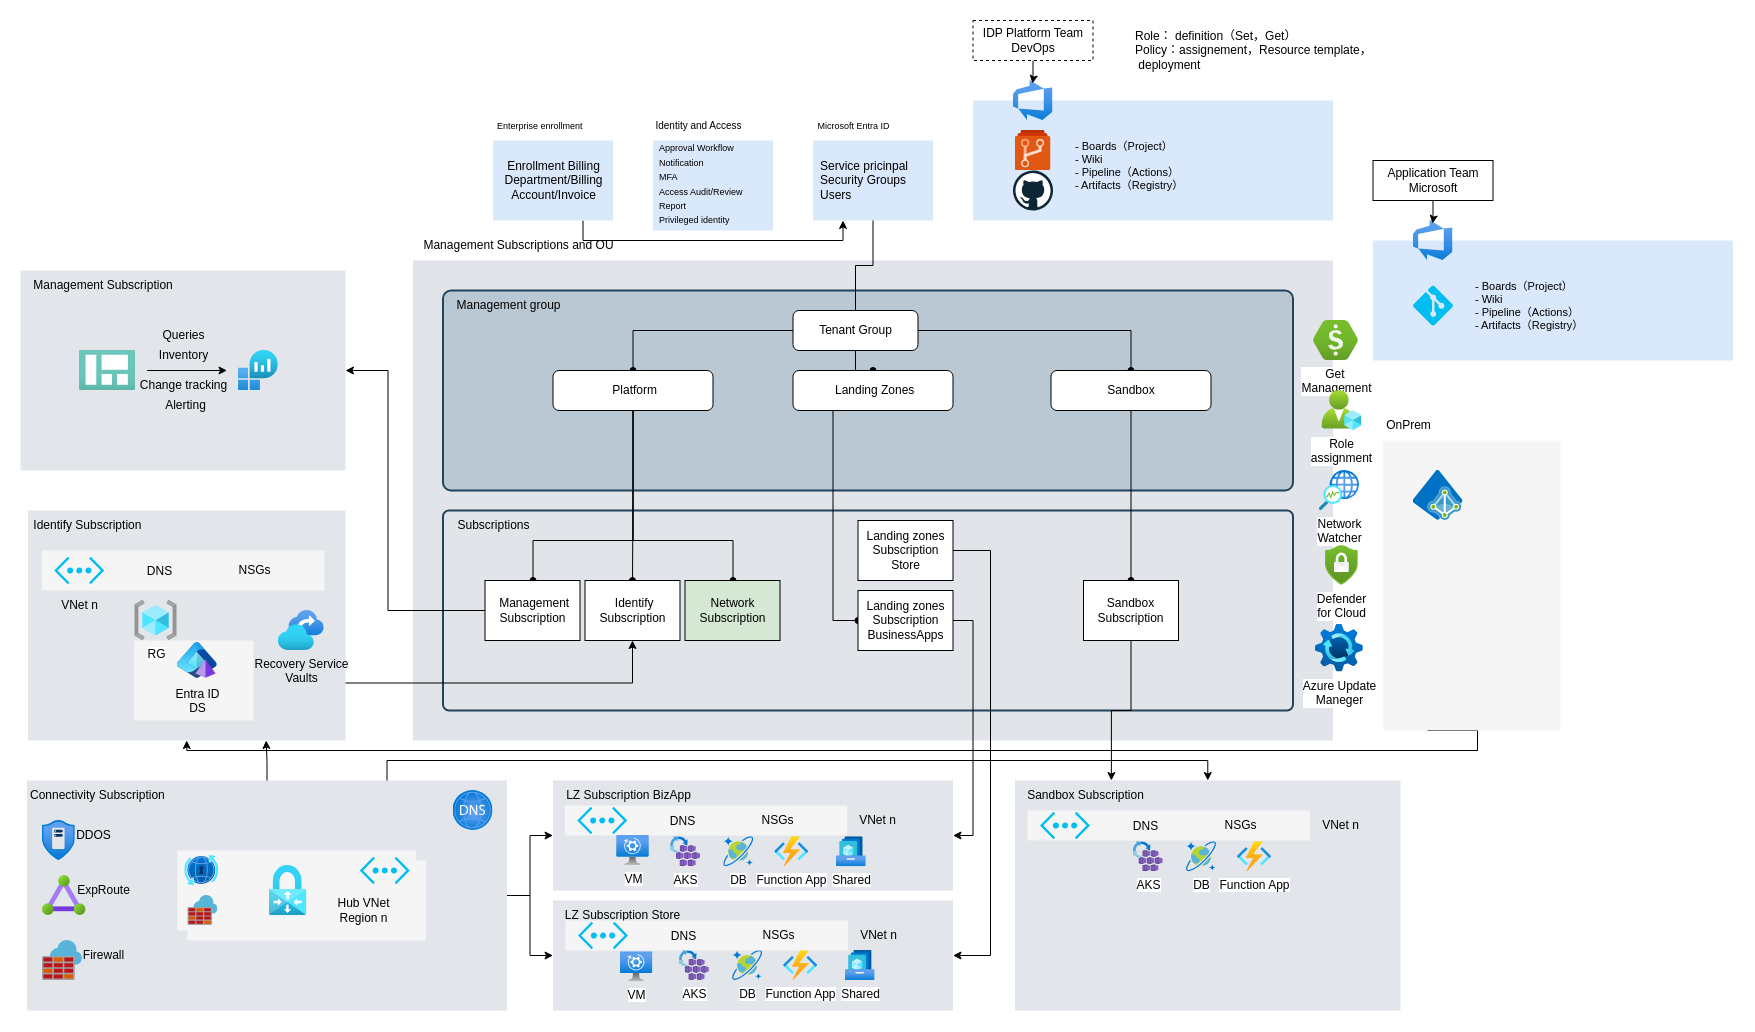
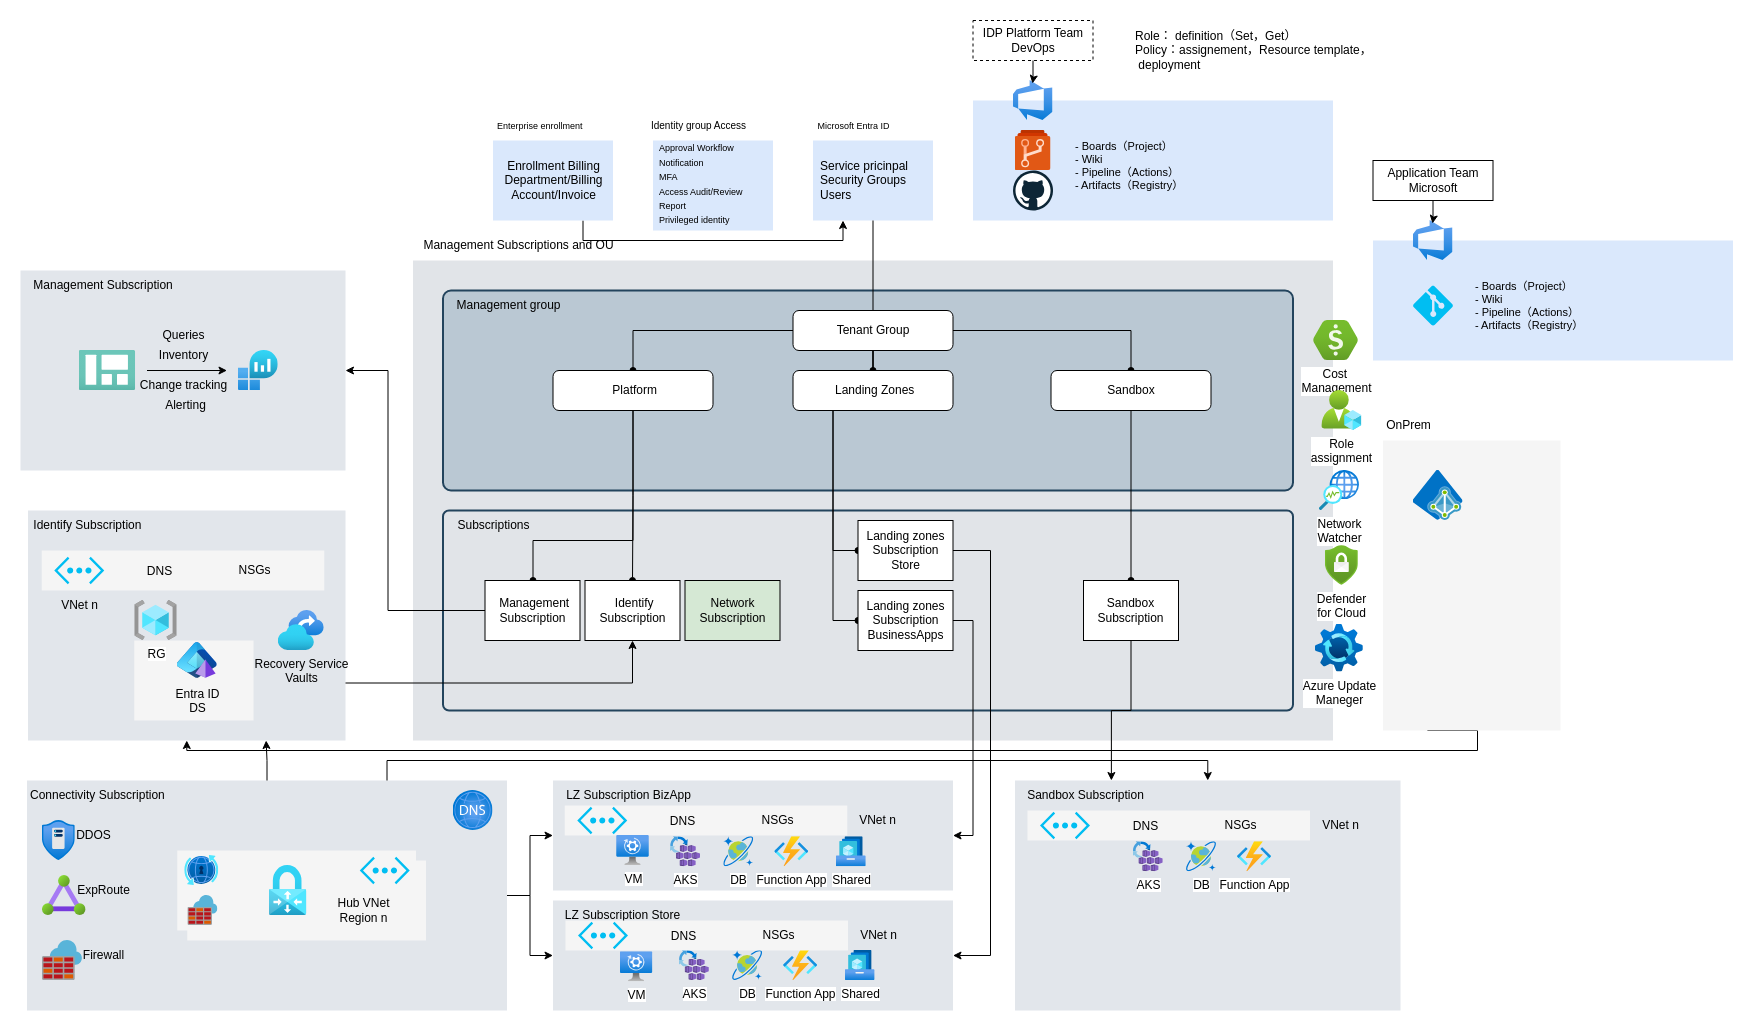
- <mxCell id="27" value="&lt;font style=&quot;font-size: 10px;&quot;&gt;Identity and Access&lt;/font&gt;" style="text;html=1;align=center;verticalAlign=middle;resizable=0;points=[];autosize=1;strokeColor=none;fillColor=none;" parent="1" vertex="1"><mxGeometry x="642.5" y="110" width="110" height="30" as="geometry" /></mxCell>
+ <mxCell id="27" value="&lt;font style=&quot;font-size: 10px;&quot;&gt;Identity group Access&lt;/font&gt;" style="text;html=1;align=center;verticalAlign=middle;resizable=0;points=[];autosize=1;strokeColor=none;fillColor=none;" parent="1" vertex="1"><mxGeometry x="642.5" y="110" width="110" height="30" as="geometry" /></mxCell>
- <mxCell id="47" value="Tenant Group" style="rounded=1;whiteSpace=wrap;html=1;" parent="1" vertex="1"><mxGeometry x="792.5" y="310" width="125" height="40" as="geometry" /></mxCell>
+ <mxCell id="47" value="Tenant Group" style="rounded=1;whiteSpace=wrap;html=1;" parent="1" vertex="1"><mxGeometry x="792.5" y="310" width="160" height="40" as="geometry" /></mxCell>
- <mxCell id="84" value="Get&amp;nbsp;&lt;div&gt;Management&lt;/div&gt;" style="image;aspect=fixed;html=1;points=[];align=center;fontSize=12;image=img/lib/azure2/general/Cost_Management.svg;" vertex="1" parent="1"><mxGeometry x="1313.17" y="320" width="44.67" height="40" as="geometry" /></mxCell>
+ <mxCell id="84" value="Cost&amp;nbsp;&lt;div&gt;Management&lt;/div&gt;" style="image;aspect=fixed;html=1;points=[];align=center;fontSize=12;image=img/lib/azure2/general/Cost_Management.svg;" vertex="1" parent="1"><mxGeometry x="1313.17" y="320" width="44.67" height="40" as="geometry" /></mxCell>
- <mxCell id="40" style="edgeStyle=orthogonalEdgeStyle;rounded=0;orthogonalLoop=1;jettySize=auto;html=1;exitX=0.5;exitY=1;exitDx=0;exitDy=0;endArrow=oval;endFill=1;" parent="1" source="59" target="51" edge="1"><mxGeometry relative="1" as="geometry"><Array as="points"><mxPoint x="632.5" y="540" /><mxPoint x="732.5" y="540" /></Array></mxGeometry></mxCell>
+ <mxCell id="42" style="edgeStyle=orthogonalEdgeStyle;rounded=0;orthogonalLoop=1;jettySize=auto;html=1;exitX=0.25;exitY=1;exitDx=0;exitDy=0;entryX=0;entryY=0.5;entryDx=0;entryDy=0;endArrow=oval;endFill=1;" parent="1" source="58" target="53" edge="1"><mxGeometry relative="1" as="geometry" /></mxCell>
